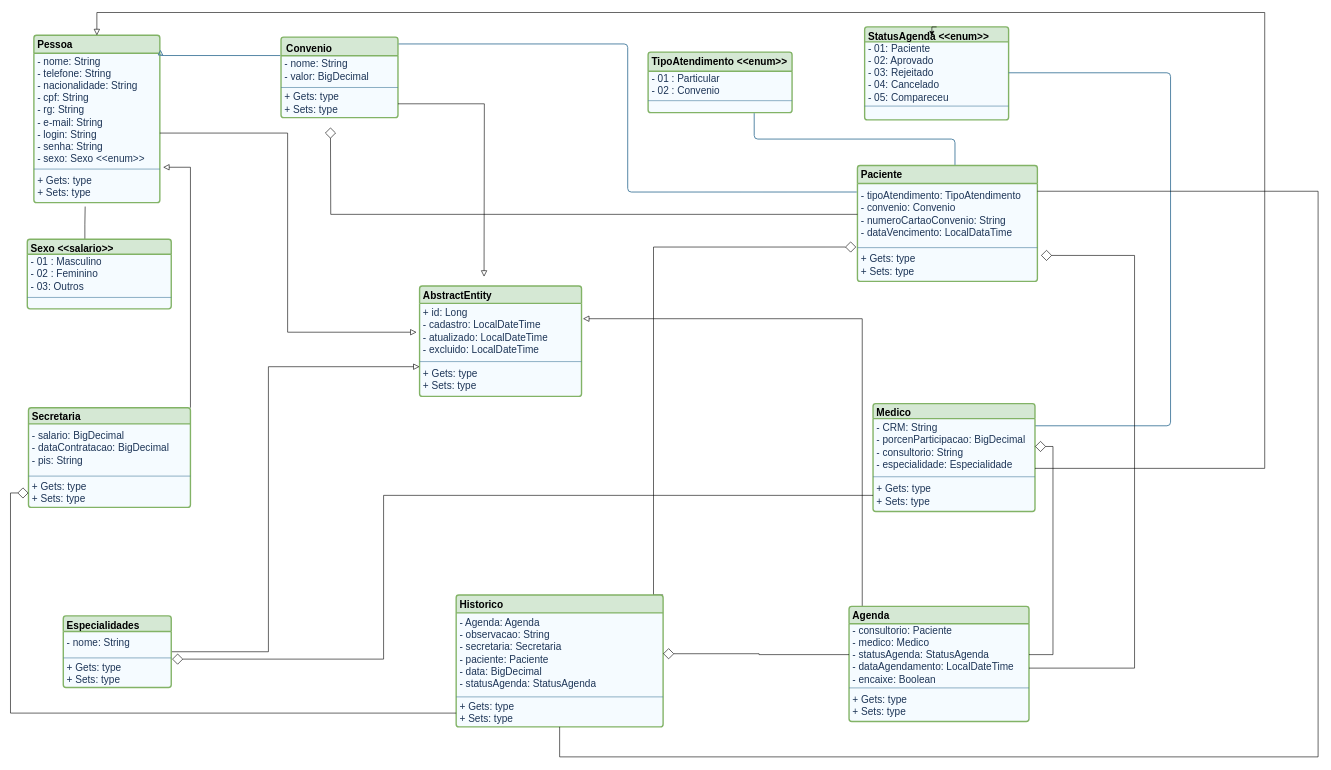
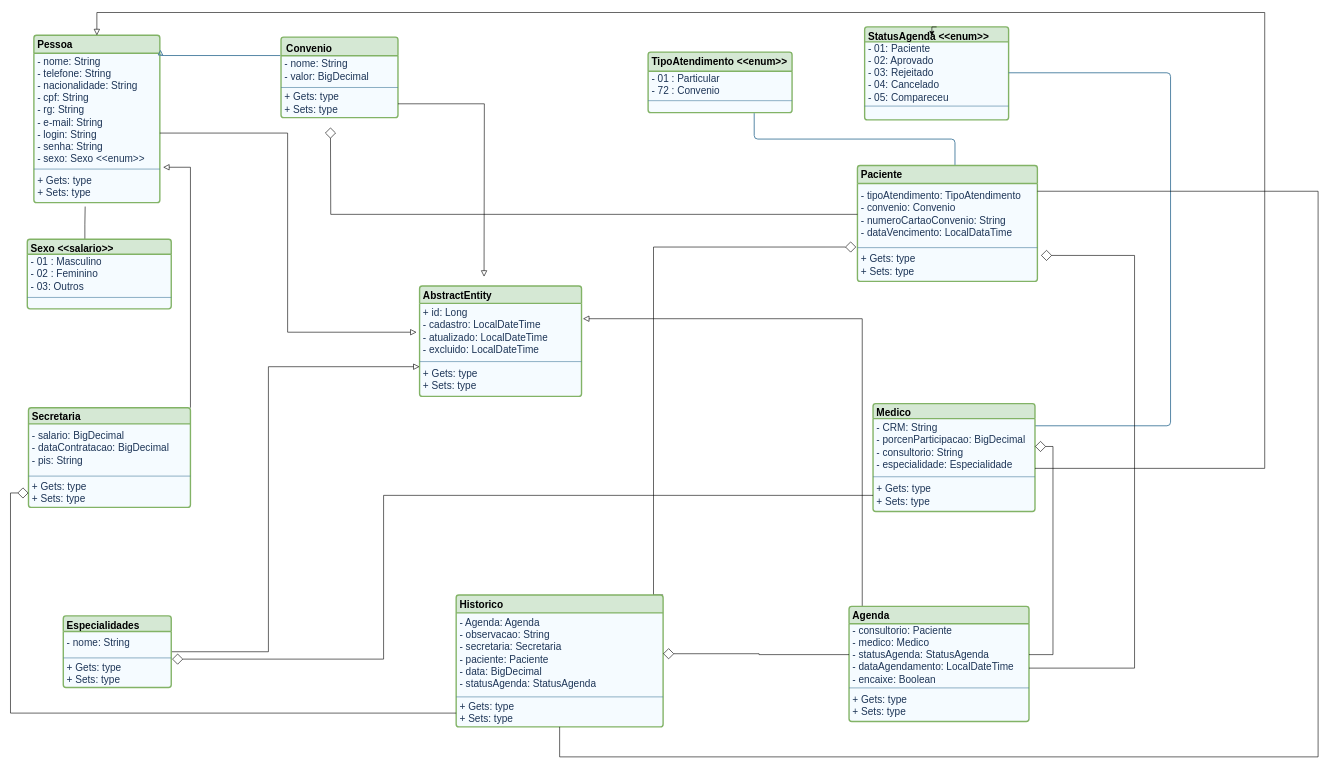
- <mxCell id="20" value="- 01 : Particular&#10;- 02 : Convenio" style="part=1;html=1;resizeHeight=0;strokeColor=none;fillColor=none;align=left;verticalAlign=middle;spacingLeft=4;spacingRight=4;overflow=hidden;rotatable=0;points=[[0,0.5],[1,0.5]];portConstraint=eastwest;swimlaneFillColor=#F5FBFF;strokeOpacity=100;whiteSpace=wrap;fontSize=16.8;fontColor=#1D3557;" parent="19" vertex="1"><mxGeometry y="32" width="240" height="45" as="geometry" /></mxCell>
+ <mxCell id="20" value="- 01 : Particular&#10;- 72 : Convenio" style="part=1;html=1;resizeHeight=0;strokeColor=none;fillColor=none;align=left;verticalAlign=middle;spacingLeft=4;spacingRight=4;overflow=hidden;rotatable=0;points=[[0,0.5],[1,0.5]];portConstraint=eastwest;swimlaneFillColor=#F5FBFF;strokeOpacity=100;whiteSpace=wrap;fontSize=16.8;fontColor=#1D3557;" parent="19" vertex="1"><mxGeometry y="32" width="240" height="45" as="geometry" /></mxCell>
- <mxCell id="63" value="" style="html=1;jettySize=18;whiteSpace=wrap;fontSize=13;strokeColor=#457B9D;strokeWidth=1.5;rounded=1;arcSize=12;edgeStyle=orthogonalEdgeStyle;startArrow=none;endArrow=none;endFill=0;exitX=-0.004;exitY=0.229;exitPerimeter=0;entryX=1.005;entryY=0.085;entryPerimeter=0;labelBackgroundColor=#F1FAEE;fontColor=#1D3557;" edge="1" parent="1" source="43" target="59"><mxGeometry width="100" height="100" relative="1" as="geometry"><Array as="points" /><mxPoint x="1402.8" y="319.254" as="sourcePoint" /><mxPoint x="242.05" y="73.715" as="targetPoint" /></mxGeometry></mxCell>
